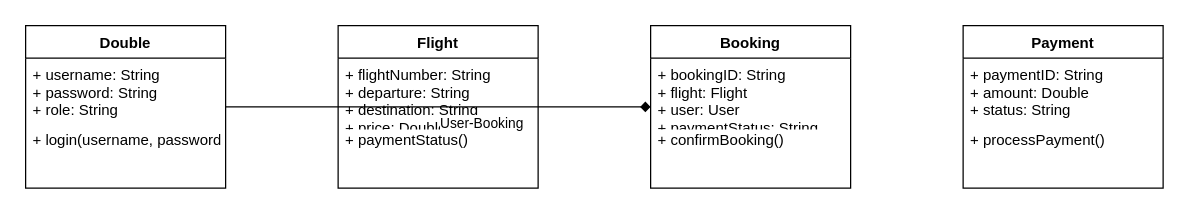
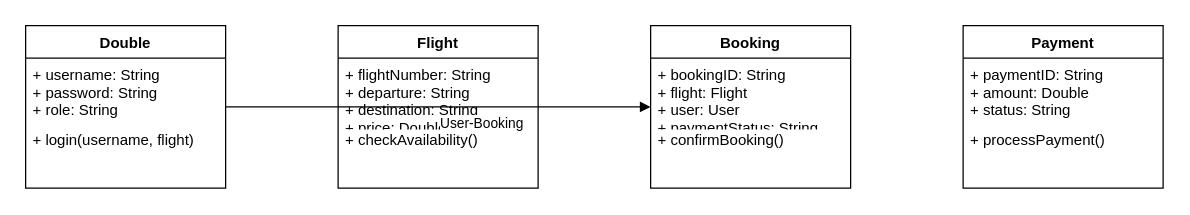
- <mxCell id="14" value="User-Booking" style="endArrow=diamond;endFill=1;html=1;edgeStyle=orthogonalEdgeStyle;align=left;verticalAlign=top;rounded=0;" edge="1" parent="1" source="2" target="8"><mxGeometry relative="1" as="geometry" /></mxCell>
+ <mxCell id="14" value="User-Booking" style="endArrow=block;endFill=1;html=1;edgeStyle=orthogonalEdgeStyle;align=left;verticalAlign=top;rounded=0;" edge="1" parent="1" source="2" target="8"><mxGeometry relative="1" as="geometry" /></mxCell>
- <mxCell id="4" value="+ login(username, password)" style="text;strokeColor=none;fillColor=none;align=left;verticalAlign=top;spacingLeft=4;spacingRight=4;overflow=hidden;rotatable=0;" vertex="1" parent="2"><mxGeometry y="78" width="160" height="26" as="geometry" /></mxCell>
+ <mxCell id="4" value="+ login(username, flight)" style="text;strokeColor=none;fillColor=none;align=left;verticalAlign=top;spacingLeft=4;spacingRight=4;overflow=hidden;rotatable=0;" vertex="1" parent="2"><mxGeometry y="78" width="160" height="26" as="geometry" /></mxCell>
- <mxCell id="7" value="+ paymentStatus()" style="text;strokeColor=none;fillColor=none;align=left;verticalAlign=top;spacingLeft=4;spacingRight=4;overflow=hidden;rotatable=0;" vertex="1" parent="5"><mxGeometry y="78" width="160" height="26" as="geometry" /></mxCell>
+ <mxCell id="7" value="+ checkAvailability()" style="text;strokeColor=none;fillColor=none;align=left;verticalAlign=top;spacingLeft=4;spacingRight=4;overflow=hidden;rotatable=0;" vertex="1" parent="5"><mxGeometry y="78" width="160" height="26" as="geometry" /></mxCell>
